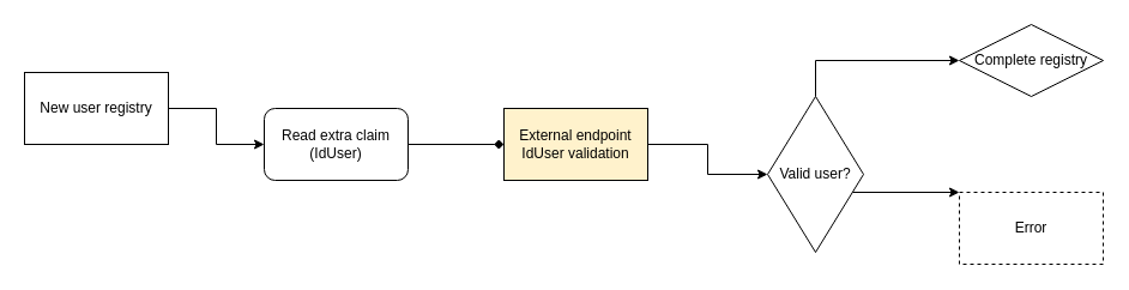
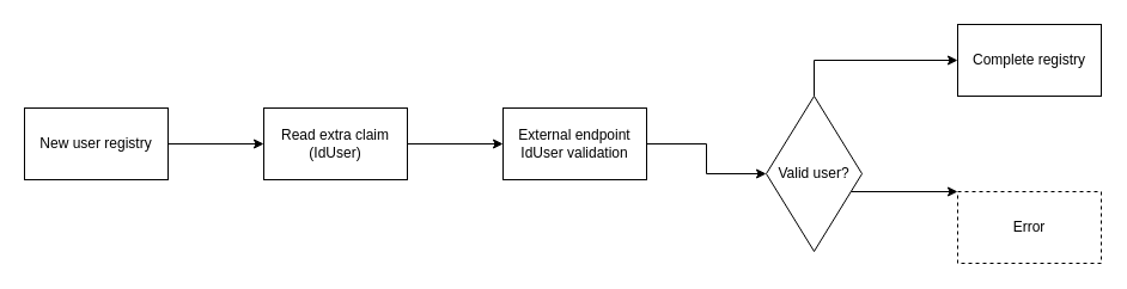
- <mxCell id="11" value="Complete registry" style="rhombus;whiteSpace=wrap;html=1;" vertex="1" parent="1"><mxGeometry x="800" y="20" width="120" height="60" as="geometry" /></mxCell>
+ <mxCell id="11" value="Complete registry" style="whiteSpace=wrap;html=1;rounded=0;" vertex="1" parent="1"><mxGeometry x="800" y="20" width="120" height="60" as="geometry" /></mxCell>
- <mxCell id="3" value="New user registry" style="rounded=0;whiteSpace=wrap;html=1;" vertex="1" parent="1"><mxGeometry x="20" y="60" width="120" height="60" as="geometry" /></mxCell>
+ <mxCell id="3" value="New user registry" style="rounded=0;whiteSpace=wrap;html=1;" vertex="1" parent="1"><mxGeometry x="20" y="90" width="120" height="60" as="geometry" /></mxCell>
- <mxCell id="5" value="Read extra claim (IdUser)" style="whiteSpace=wrap;html=1;rounded=1;" vertex="1" parent="1"><mxGeometry x="220" y="90" width="120" height="60" as="geometry" /></mxCell>
+ <mxCell id="5" value="Read extra claim (IdUser)" style="rounded=0;whiteSpace=wrap;html=1;" vertex="1" parent="1"><mxGeometry x="220" y="90" width="120" height="60" as="geometry" /></mxCell>
- <mxCell id="4" value="" style="edgeStyle=orthogonalEdgeStyle;rounded=0;orthogonalLoop=1;jettySize=auto;html=1;endArrow=diamond;" edge="1" parent="1" source="5" target="7"><mxGeometry relative="1" as="geometry" /></mxCell>
+ <mxCell id="4" value="" style="edgeStyle=orthogonalEdgeStyle;rounded=0;orthogonalLoop=1;jettySize=auto;html=1;" edge="1" parent="1" source="5" target="7"><mxGeometry relative="1" as="geometry" /></mxCell>
- <mxCell id="7" value="External endpoint&lt;br&gt;IdUser validation" style="rounded=0;whiteSpace=wrap;html=1;fillColor=#fff2cc;" vertex="1" parent="1"><mxGeometry x="420" y="90" width="120" height="60" as="geometry" /></mxCell>
+ <mxCell id="7" value="External endpoint&lt;br&gt;IdUser validation" style="rounded=0;whiteSpace=wrap;html=1;" vertex="1" parent="1"><mxGeometry x="420" y="90" width="120" height="60" as="geometry" /></mxCell>
